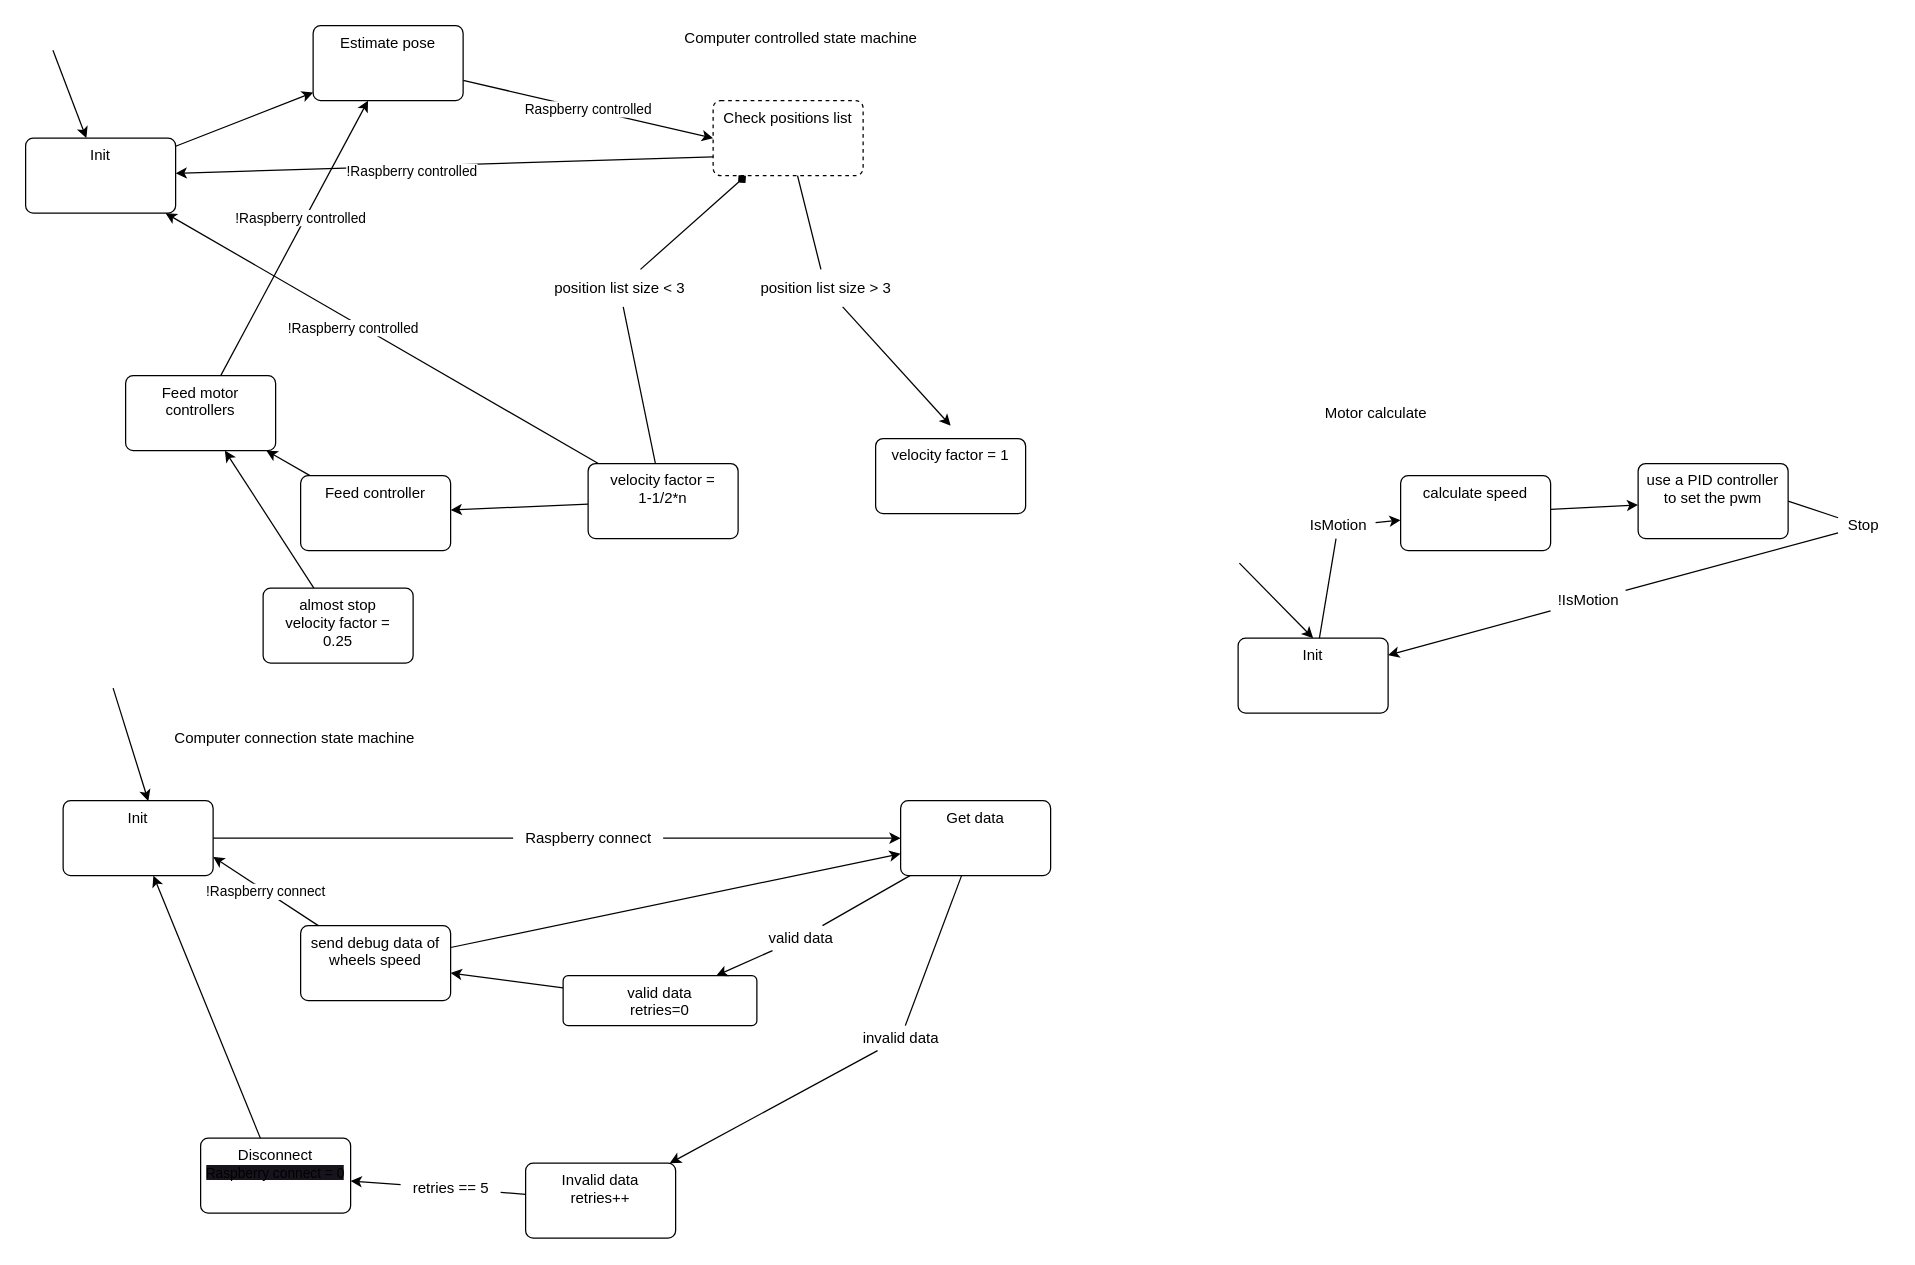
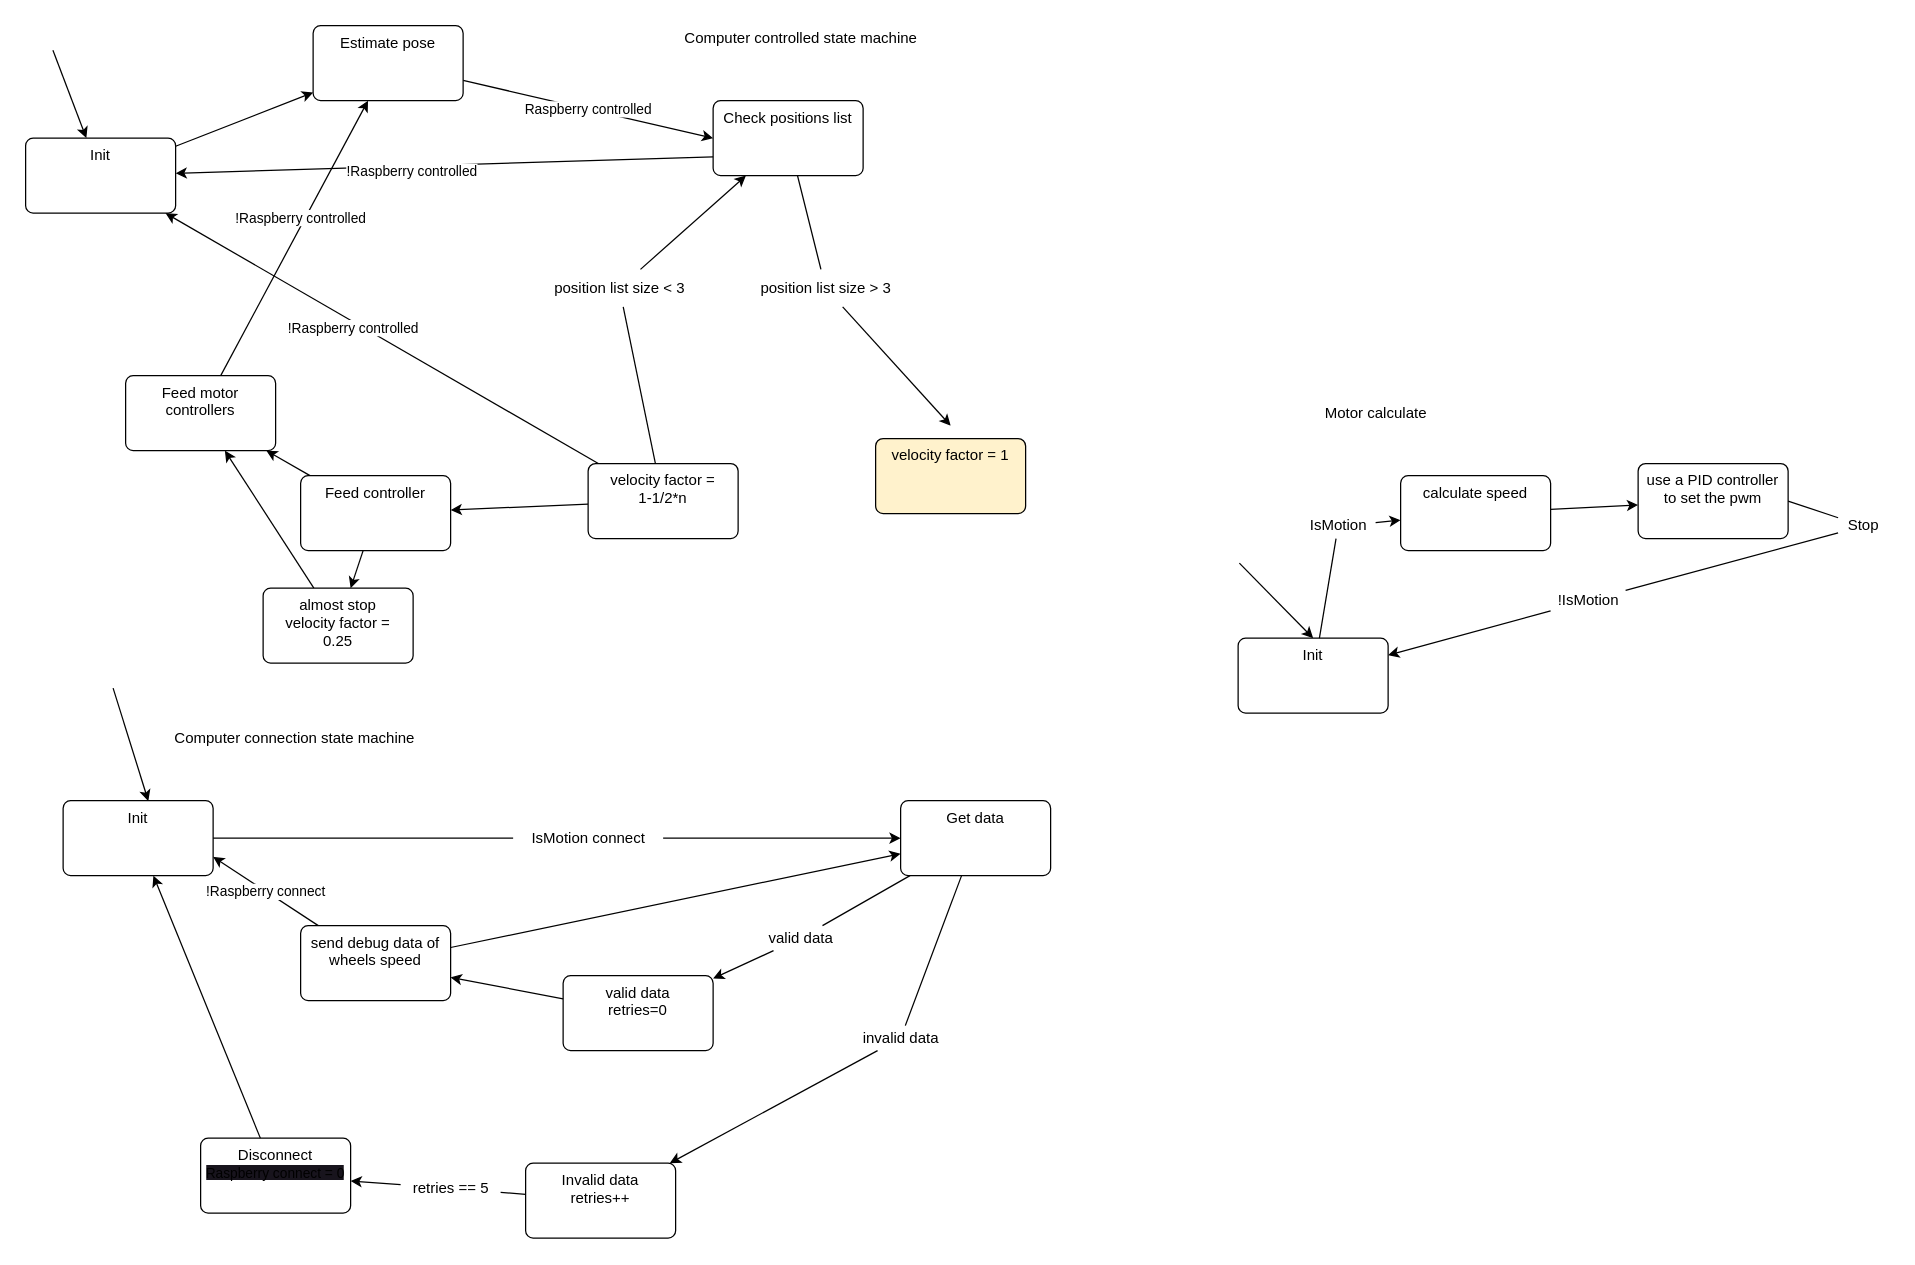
- <mxCell id="3" value="Check positions list" style="whiteSpace=wrap;html=1;verticalAlign=top;rounded=1;arcSize=10;dashed=1;" parent="1" vertex="1"><mxGeometry x="570" y="80" width="120" height="60" as="geometry" /></mxCell>
+ <mxCell id="3" value="Check positions list" style="whiteSpace=wrap;html=1;verticalAlign=top;rounded=1;arcSize=10;dashed=0;" parent="1" vertex="1"><mxGeometry x="570" y="80" width="120" height="60" as="geometry" /></mxCell>
- <mxCell id="35" value="" style="edgeStyle=none;html=1;startArrow=none;endArrow=diamond;" parent="1" source="38" target="3" edge="1"><mxGeometry relative="1" as="geometry"><mxPoint x="490" y="320" as="sourcePoint" /><mxPoint x="430" y="250" as="targetPoint" /></mxGeometry></mxCell>
+ <mxCell id="35" value="" style="edgeStyle=none;html=1;startArrow=none;" parent="1" source="38" target="3" edge="1"><mxGeometry relative="1" as="geometry"><mxPoint x="490" y="320" as="sourcePoint" /><mxPoint x="430" y="250" as="targetPoint" /></mxGeometry></mxCell>
- <mxCell id="59" value="velocity factor = 1" style="whiteSpace=wrap;html=1;verticalAlign=top;rounded=1;arcSize=10;dashed=0;" parent="1" vertex="1"><mxGeometry x="700" y="350.36" width="120" height="60" as="geometry" /></mxCell>
+ <mxCell id="59" value="velocity factor = 1" style="whiteSpace=wrap;html=1;verticalAlign=top;rounded=1;arcSize=10;dashed=0;fillColor=#fff2cc;" parent="1" vertex="1"><mxGeometry x="700" y="350.36" width="120" height="60" as="geometry" /></mxCell>
+ <mxCell id="60" style="edgeStyle=none;html=1;" parent="1" source="62" target="64" edge="1"><mxGeometry relative="1" as="geometry" /></mxCell>
- <mxCell id="11" value="Raspberry connect" style="text;html=1;resizable=0;autosize=1;align=center;verticalAlign=middle;points=[];fillColor=none;strokeColor=none;rounded=0;" parent="1" vertex="1"><mxGeometry x="410" y="660" width="120" height="20" as="geometry" /></mxCell>
+ <mxCell id="11" value="IsMotion connect" style="text;html=1;resizable=0;autosize=1;align=center;verticalAlign=middle;points=[];fillColor=none;strokeColor=none;rounded=0;" parent="1" vertex="1"><mxGeometry x="410" y="660" width="120" height="20" as="geometry" /></mxCell>
- <mxCell id="44" value="valid data&lt;br&gt;retries=0" style="whiteSpace=wrap;html=1;verticalAlign=top;rounded=1;arcSize=10;dashed=0;" parent="1" vertex="1"><mxGeometry x="450" y="780" width="155" height="40" as="geometry" /></mxCell>
+ <mxCell id="44" value="valid data&lt;br&gt;retries=0" style="whiteSpace=wrap;html=1;verticalAlign=top;rounded=1;arcSize=10;dashed=0;" parent="1" vertex="1"><mxGeometry x="450" y="780" width="120" height="60" as="geometry" /></mxCell>
